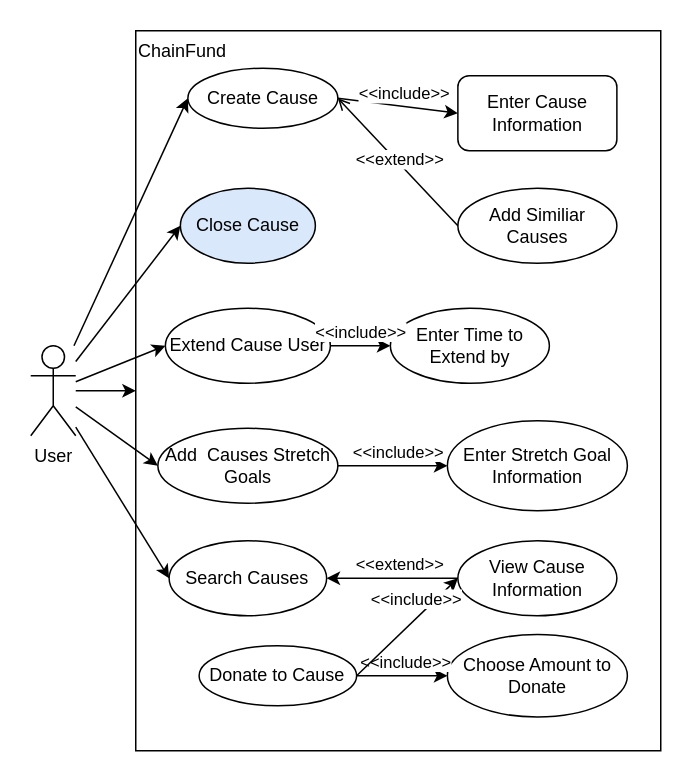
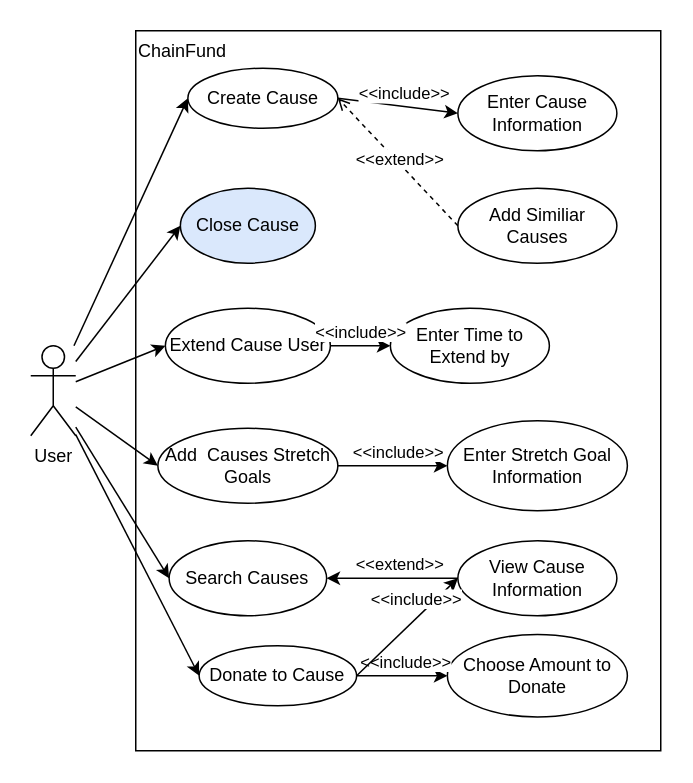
- <mxCell id="24" value="Enter Cause Information" style="whiteSpace=wrap;html=1;align=center;rounded=1;" vertex="1" parent="1"><mxGeometry x="304.75" y="50" width="106" height="50" as="geometry" /></mxCell>
+ <mxCell id="24" value="Enter Cause Information" style="ellipse;whiteSpace=wrap;html=1;align=center;" vertex="1" parent="1"><mxGeometry x="304.75" y="50" width="106" height="50" as="geometry" /></mxCell>
- <mxCell id="34" value="" style="endArrow=open;html=1;exitX=0;exitY=0.5;exitDx=0;exitDy=0;startArrow=none;startFill=0;endFill=0;entryX=1;entryY=0.5;entryDx=0;entryDy=0;" edge="1" parent="1" source="33" target="20"><mxGeometry width="50" height="50" relative="1" as="geometry"><mxPoint x="310.75" y="245" as="sourcePoint" /><mxPoint x="214.75" y="155" as="targetPoint" /></mxGeometry></mxCell>
+ <mxCell id="34" value="" style="endArrow=open;html=1;exitX=0;exitY=0.5;exitDx=0;exitDy=0;startArrow=none;startFill=0;endFill=0;entryX=1;entryY=0.5;entryDx=0;entryDy=0;dashed=1;" edge="1" parent="1" source="33" target="20"><mxGeometry width="50" height="50" relative="1" as="geometry"><mxPoint x="310.75" y="245" as="sourcePoint" /><mxPoint x="214.75" y="155" as="targetPoint" /></mxGeometry></mxCell>
- <mxCell id="11" value="" style="endArrow=classic;html=1;" parent="1" source="3" target="2" edge="1"><mxGeometry width="50" height="50" relative="1" as="geometry"><mxPoint x="20" y="228.75" as="sourcePoint" /><mxPoint x="145" y="385" as="targetPoint" /></mxGeometry></mxCell>
+ <mxCell id="11" value="" style="endArrow=classic;html=1;entryX=0;entryY=0.5;entryDx=0;entryDy=0;" parent="1" source="3" target="9" edge="1"><mxGeometry width="50" height="50" relative="1" as="geometry"><mxPoint x="20" y="228.75" as="sourcePoint" /><mxPoint x="145" y="385" as="targetPoint" /></mxGeometry></mxCell>
